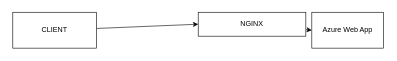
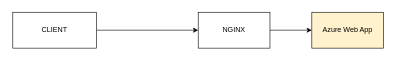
- <mxCell id="5" value="NGINX" style="rounded=0;whiteSpace=wrap;html=1;" vertex="1" parent="1"><mxGeometry x="330" y="20" width="180" height="40" as="geometry" /></mxCell>
+ <mxCell id="5" value="NGINX" style="rounded=0;whiteSpace=wrap;html=1;" vertex="1" parent="1"><mxGeometry x="330" y="20" width="120" height="60" as="geometry" /></mxCell>
- <mxCell id="6" value="Azure Web App" style="rounded=0;whiteSpace=wrap;html=1;" vertex="1" parent="1"><mxGeometry x="520" y="20" width="120" height="60" as="geometry" /></mxCell>
+ <mxCell id="6" value="Azure Web App" style="rounded=0;whiteSpace=wrap;html=1;fillColor=#fff2cc;" vertex="1" parent="1"><mxGeometry x="520" y="20" width="120" height="60" as="geometry" /></mxCell>
